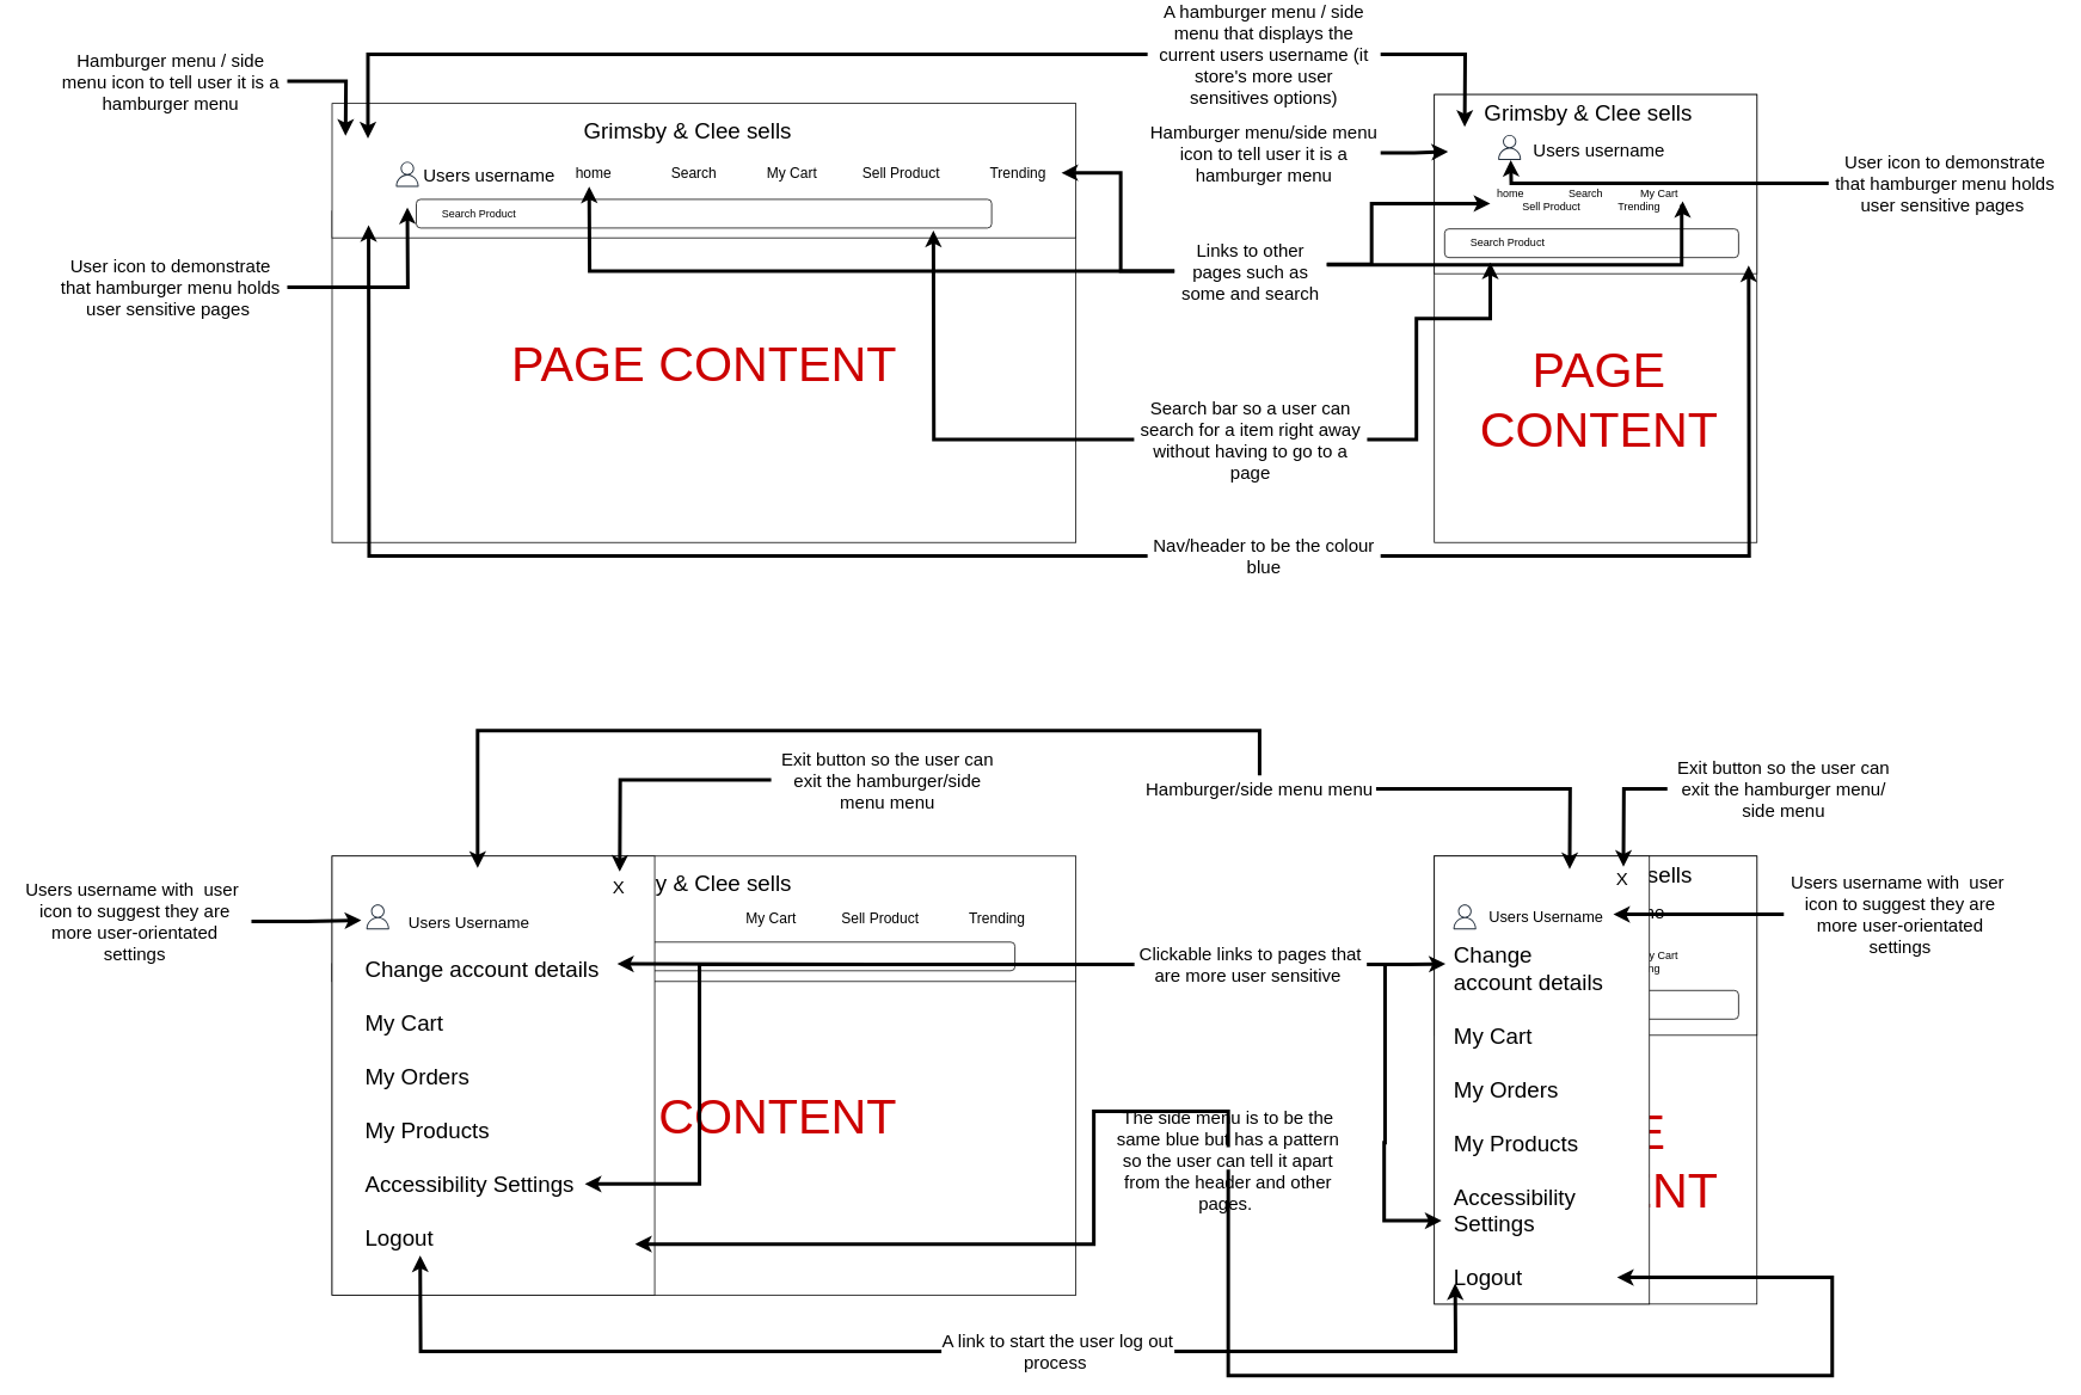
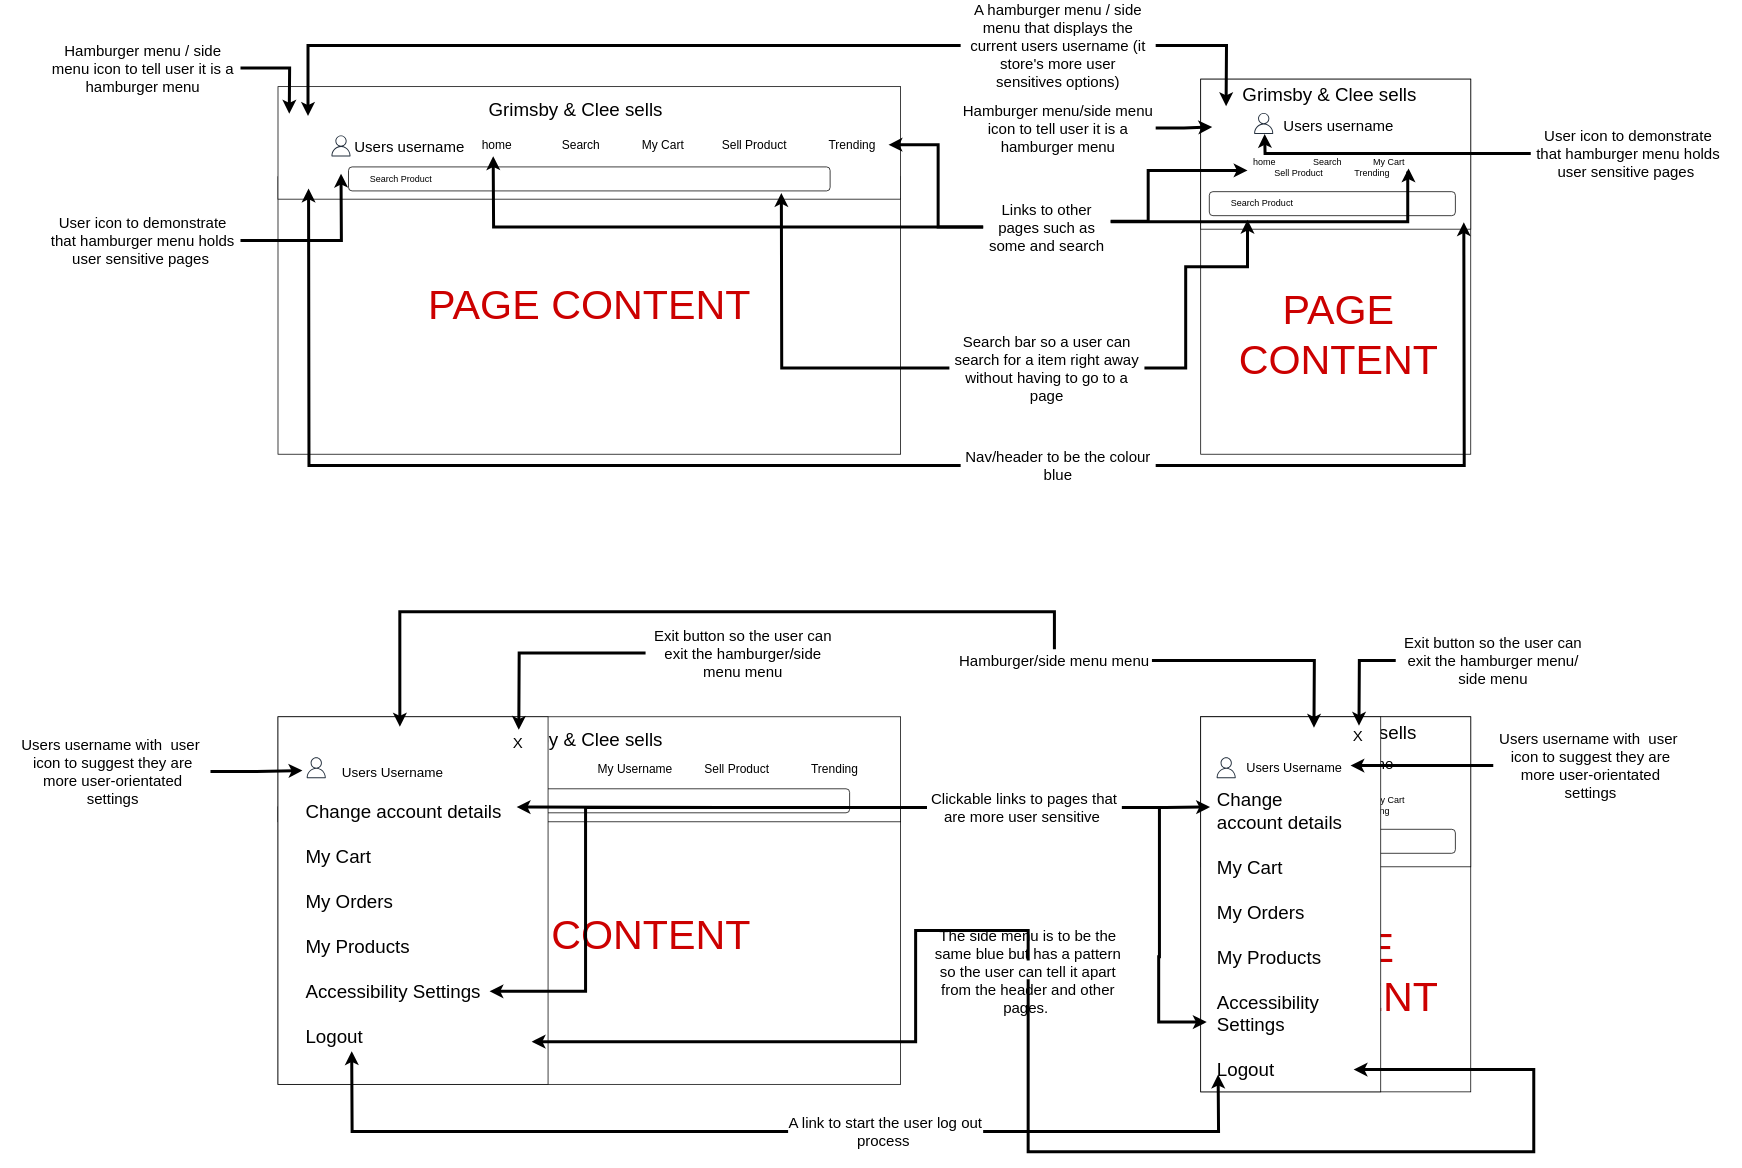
- <mxCell id="46" value="&lt;div style=&quot;font-size: 16px;&quot;&gt;&lt;span style=&quot;background-color: initial; white-space: pre;&quot;&gt;&#09;&lt;/span&gt;My Cart&lt;span style=&quot;white-space: pre;&quot;&gt;&#09;&lt;/span&gt;&lt;span style=&quot;white-space: pre;&quot;&gt;&#09;&lt;/span&gt;Sell Product&lt;span style=&quot;white-space: pre;&quot;&gt;&#09;&lt;/span&gt;&lt;span style=&quot;white-space: pre;&quot;&gt;&#09;&lt;/span&gt;Trending&amp;nbsp;&lt;/div&gt;" style="text;html=1;strokeColor=none;fillColor=none;align=right;verticalAlign=middle;whiteSpace=wrap;rounded=0;" parent="1" vertex="1"><mxGeometry x="610" y="982" width="540" height="36" as="geometry" /></mxCell>
+ <mxCell id="46" value="&lt;div style=&quot;font-size: 16px;&quot;&gt;&lt;span style=&quot;background-color: initial; white-space: pre;&quot;&gt;&#09;&lt;/span&gt;My Username&lt;span style=&quot;white-space: pre;&quot;&gt;&#09;&lt;/span&gt;&lt;span style=&quot;white-space: pre;&quot;&gt;&#09;&lt;/span&gt;Sell Product&lt;span style=&quot;white-space: pre;&quot;&gt;&#09;&lt;/span&gt;&lt;span style=&quot;white-space: pre;&quot;&gt;&#09;&lt;/span&gt;Trending&amp;nbsp;&lt;/div&gt;" style="text;html=1;strokeColor=none;fillColor=none;align=right;verticalAlign=middle;whiteSpace=wrap;rounded=0;" parent="1" vertex="1"><mxGeometry x="610" y="982" width="540" height="36" as="geometry" /></mxCell>
- <mxCell id="77" value="&lt;span style=&quot;font-size: 20px;&quot;&gt;Clickable links to pages that are more user sensitive&amp;nbsp;&lt;/span&gt;" style="text;html=1;strokeColor=none;fillColor=none;align=center;verticalAlign=middle;whiteSpace=wrap;rounded=0;" parent="1" vertex="1"><mxGeometry x="1265" y="1038" width="260" height="26" as="geometry" /></mxCell>
+ <mxCell id="77" value="&lt;span style=&quot;font-size: 20px;&quot;&gt;Clickable links to pages that are more user sensitive&amp;nbsp;&lt;/span&gt;" style="text;html=1;strokeColor=none;fillColor=none;align=center;verticalAlign=middle;whiteSpace=wrap;rounded=0;" parent="1" vertex="1"><mxGeometry x="1235" y="1038" width="260" height="26" as="geometry" /></mxCell>
